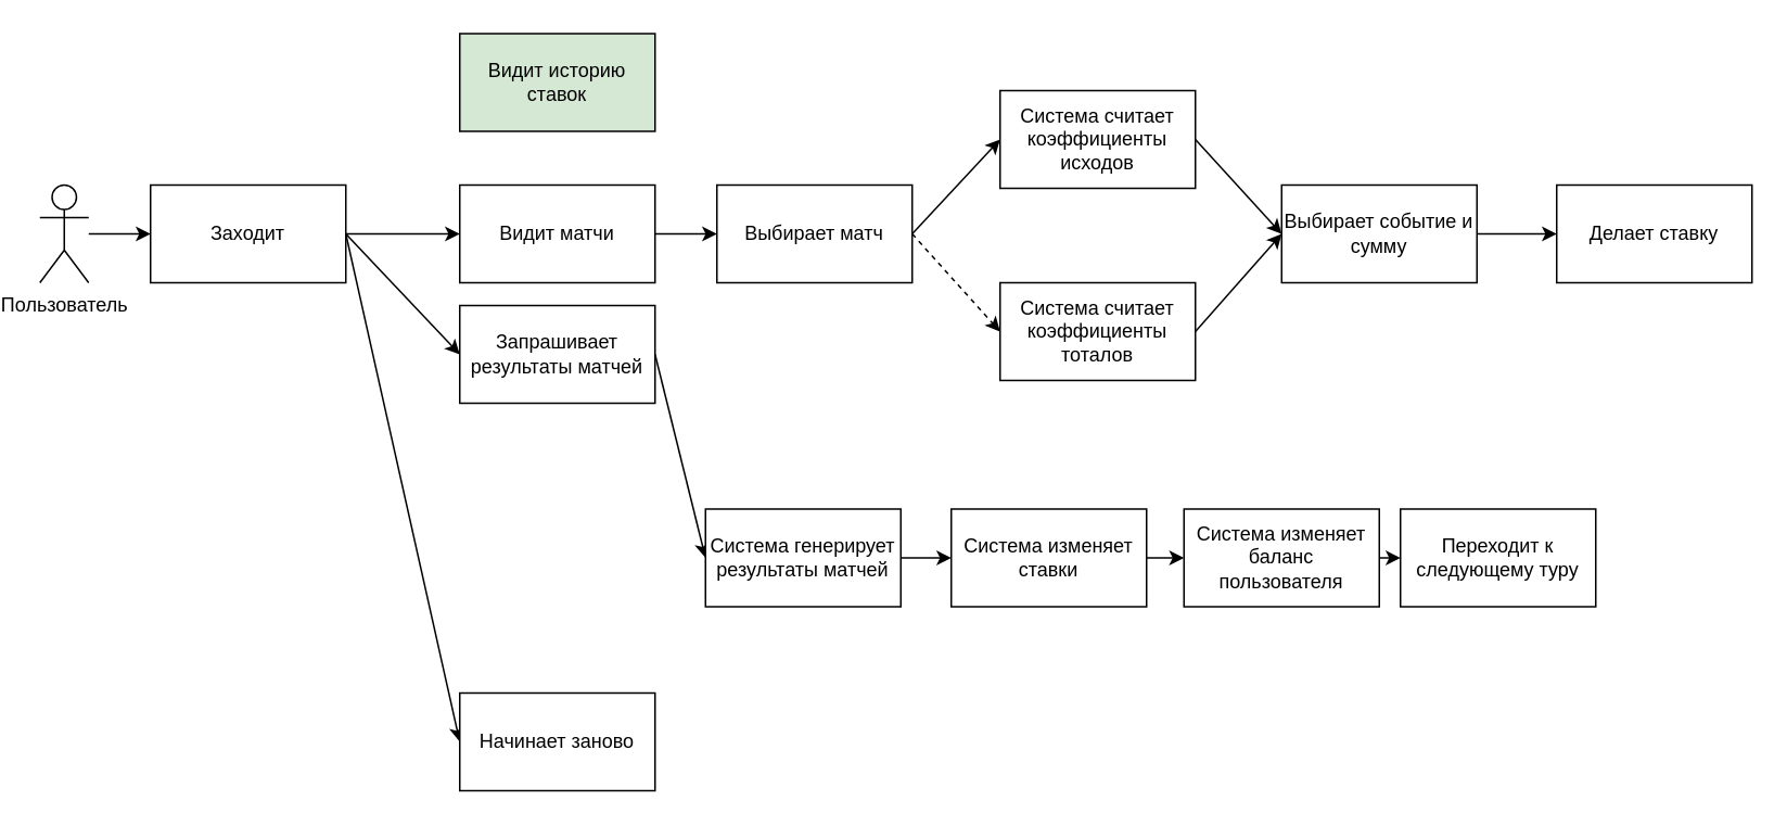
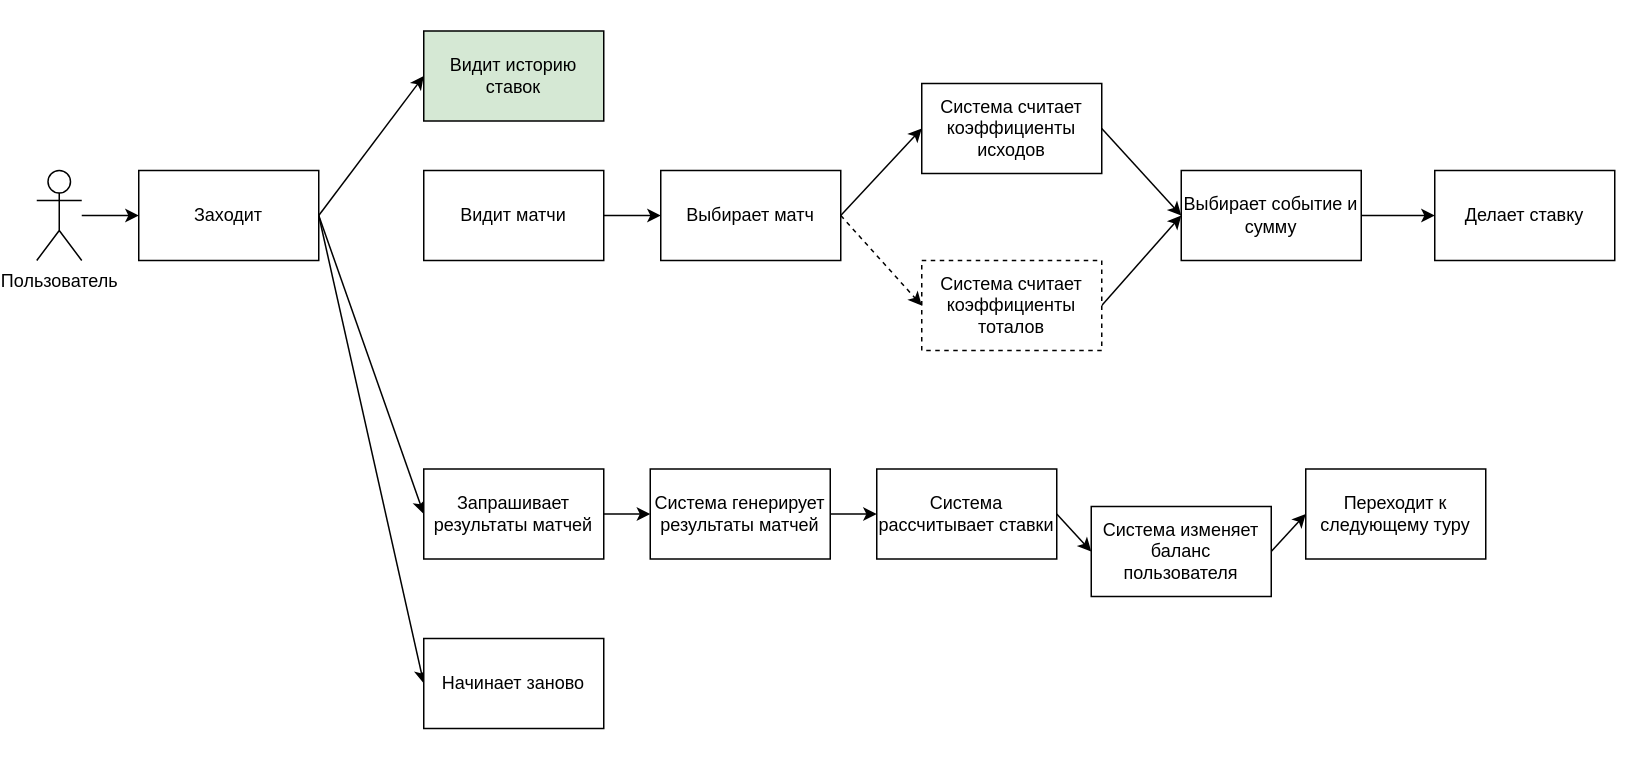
+ <mxCell id="3" style="edgeStyle=none;html=1;exitX=1;exitY=0.5;exitDx=0;exitDy=0;entryX=0;entryY=0.5;entryDx=0;entryDy=0;" edge="1" parent="1" source="6" target="9"><mxGeometry relative="1" as="geometry" /></mxCell>
- <mxCell id="2" style="edgeStyle=none;html=1;exitX=1;exitY=0.5;exitDx=0;exitDy=0;entryX=0;entryY=0.5;entryDx=0;entryDy=0;" edge="1" parent="1" source="6" target="11"><mxGeometry relative="1" as="geometry" /></mxCell>
- <mxCell id="21" value="Система считает коэффициенты тоталов" style="rounded=0;whiteSpace=wrap;html=1;" vertex="1" parent="1"><mxGeometry x="610" y="173" width="120" height="60" as="geometry" /></mxCell>
+ <mxCell id="21" value="Система считает коэффициенты тоталов" style="rounded=0;whiteSpace=wrap;html=1;dashed=1;" vertex="1" parent="1"><mxGeometry x="610" y="173" width="120" height="60" as="geometry" /></mxCell>
- <mxCell id="23" value="Запрашивает результаты матчей" style="rounded=0;whiteSpace=wrap;html=1;" vertex="1" parent="1"><mxGeometry x="278" y="187" width="120" height="60" as="geometry" /></mxCell>
+ <mxCell id="23" value="Запрашивает результаты матчей" style="rounded=0;whiteSpace=wrap;html=1;" vertex="1" parent="1"><mxGeometry x="278" y="312" width="120" height="60" as="geometry" /></mxCell>
- <mxCell id="27" value="Система изменяет ставки" style="rounded=0;whiteSpace=wrap;html=1;" vertex="1" parent="1"><mxGeometry x="580" y="312" width="120" height="60" as="geometry" /></mxCell>
+ <mxCell id="27" value="Система рассчитывает ставки" style="rounded=0;whiteSpace=wrap;html=1;" vertex="1" parent="1"><mxGeometry x="580" y="312" width="120" height="60" as="geometry" /></mxCell>
- <mxCell id="29" value="Система изменяет баланс пользователя" style="rounded=0;whiteSpace=wrap;html=1;" vertex="1" parent="1"><mxGeometry x="723" y="312" width="120" height="60" as="geometry" /></mxCell>
+ <mxCell id="29" value="Система изменяет баланс пользователя" style="rounded=0;whiteSpace=wrap;html=1;" vertex="1" parent="1"><mxGeometry x="723" y="337" width="120" height="60" as="geometry" /></mxCell>
- <mxCell id="30" value="Переходит к следующему туру" style="rounded=0;whiteSpace=wrap;html=1;" vertex="1" parent="1"><mxGeometry x="856" y="312" width="120" height="60" as="geometry" /></mxCell>
+ <mxCell id="30" value="Переходит к следующему туру" style="rounded=0;whiteSpace=wrap;html=1;" vertex="1" parent="1"><mxGeometry x="866" y="312" width="120" height="60" as="geometry" /></mxCell>
